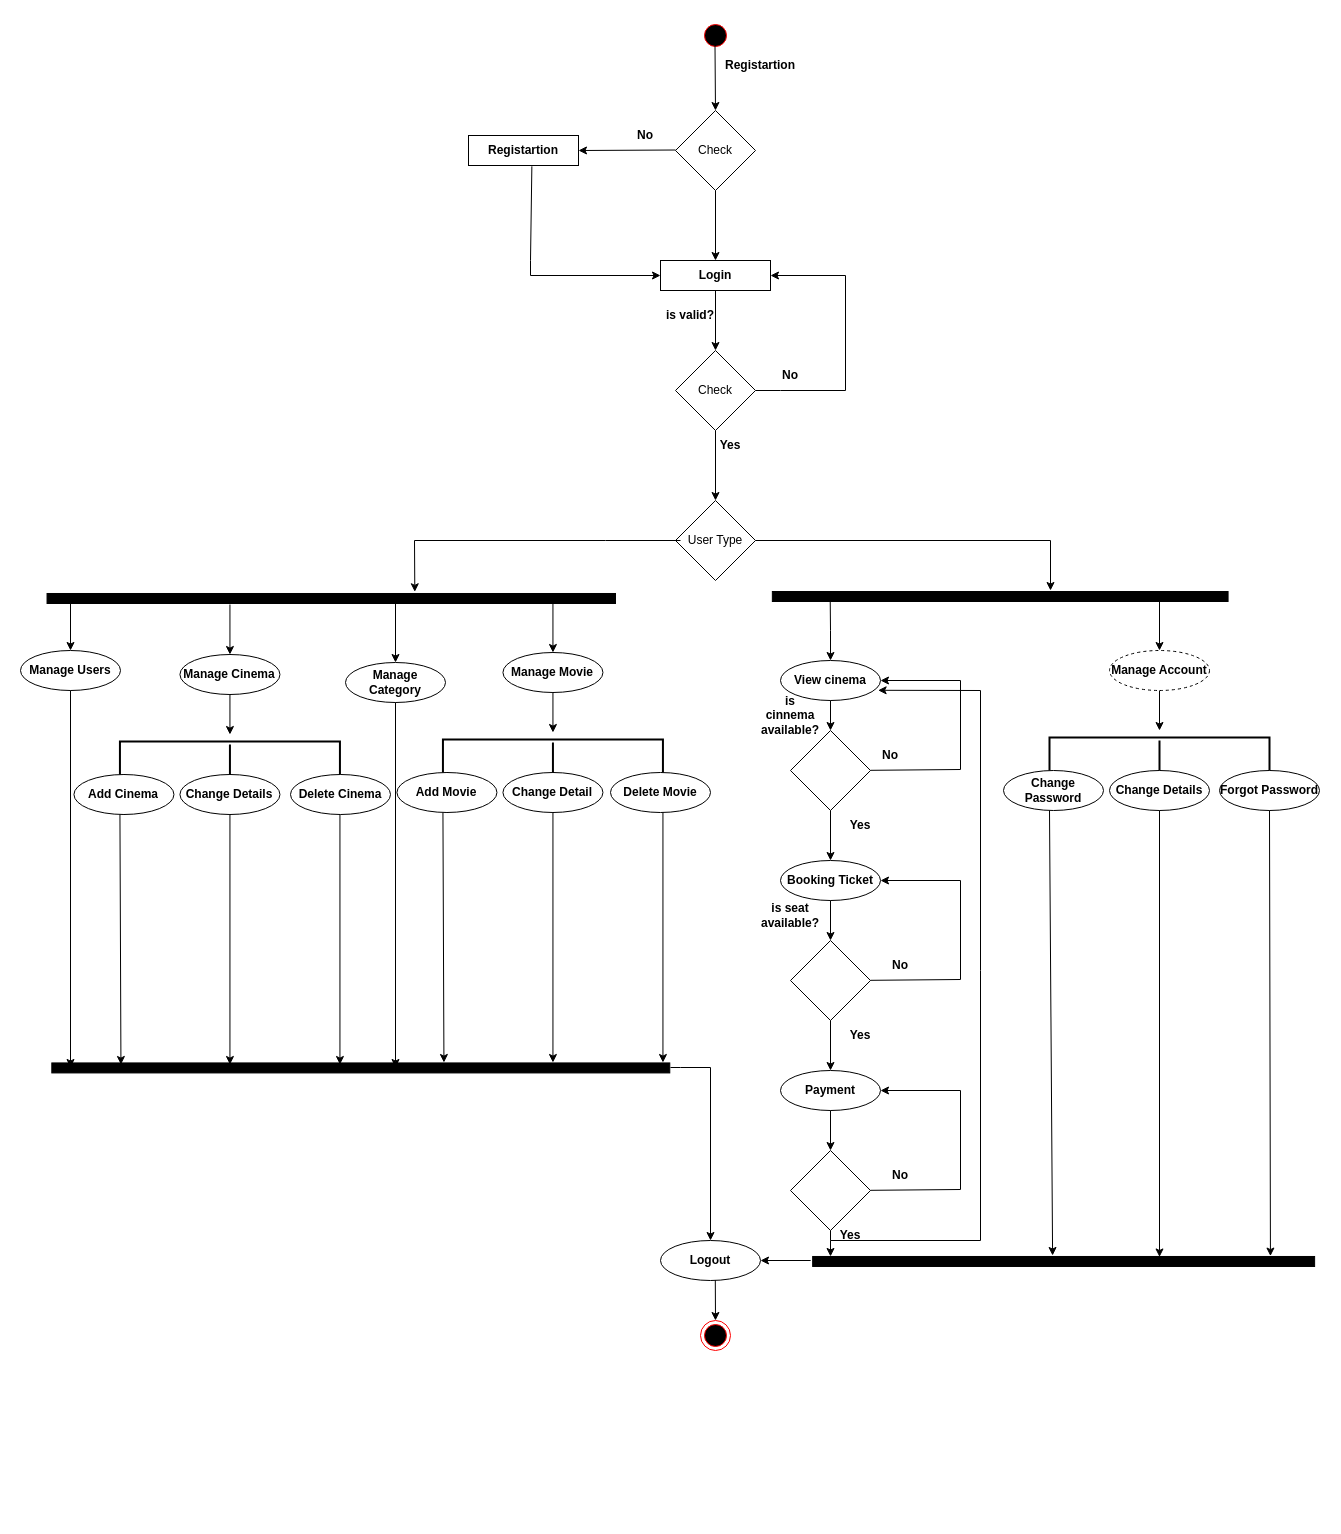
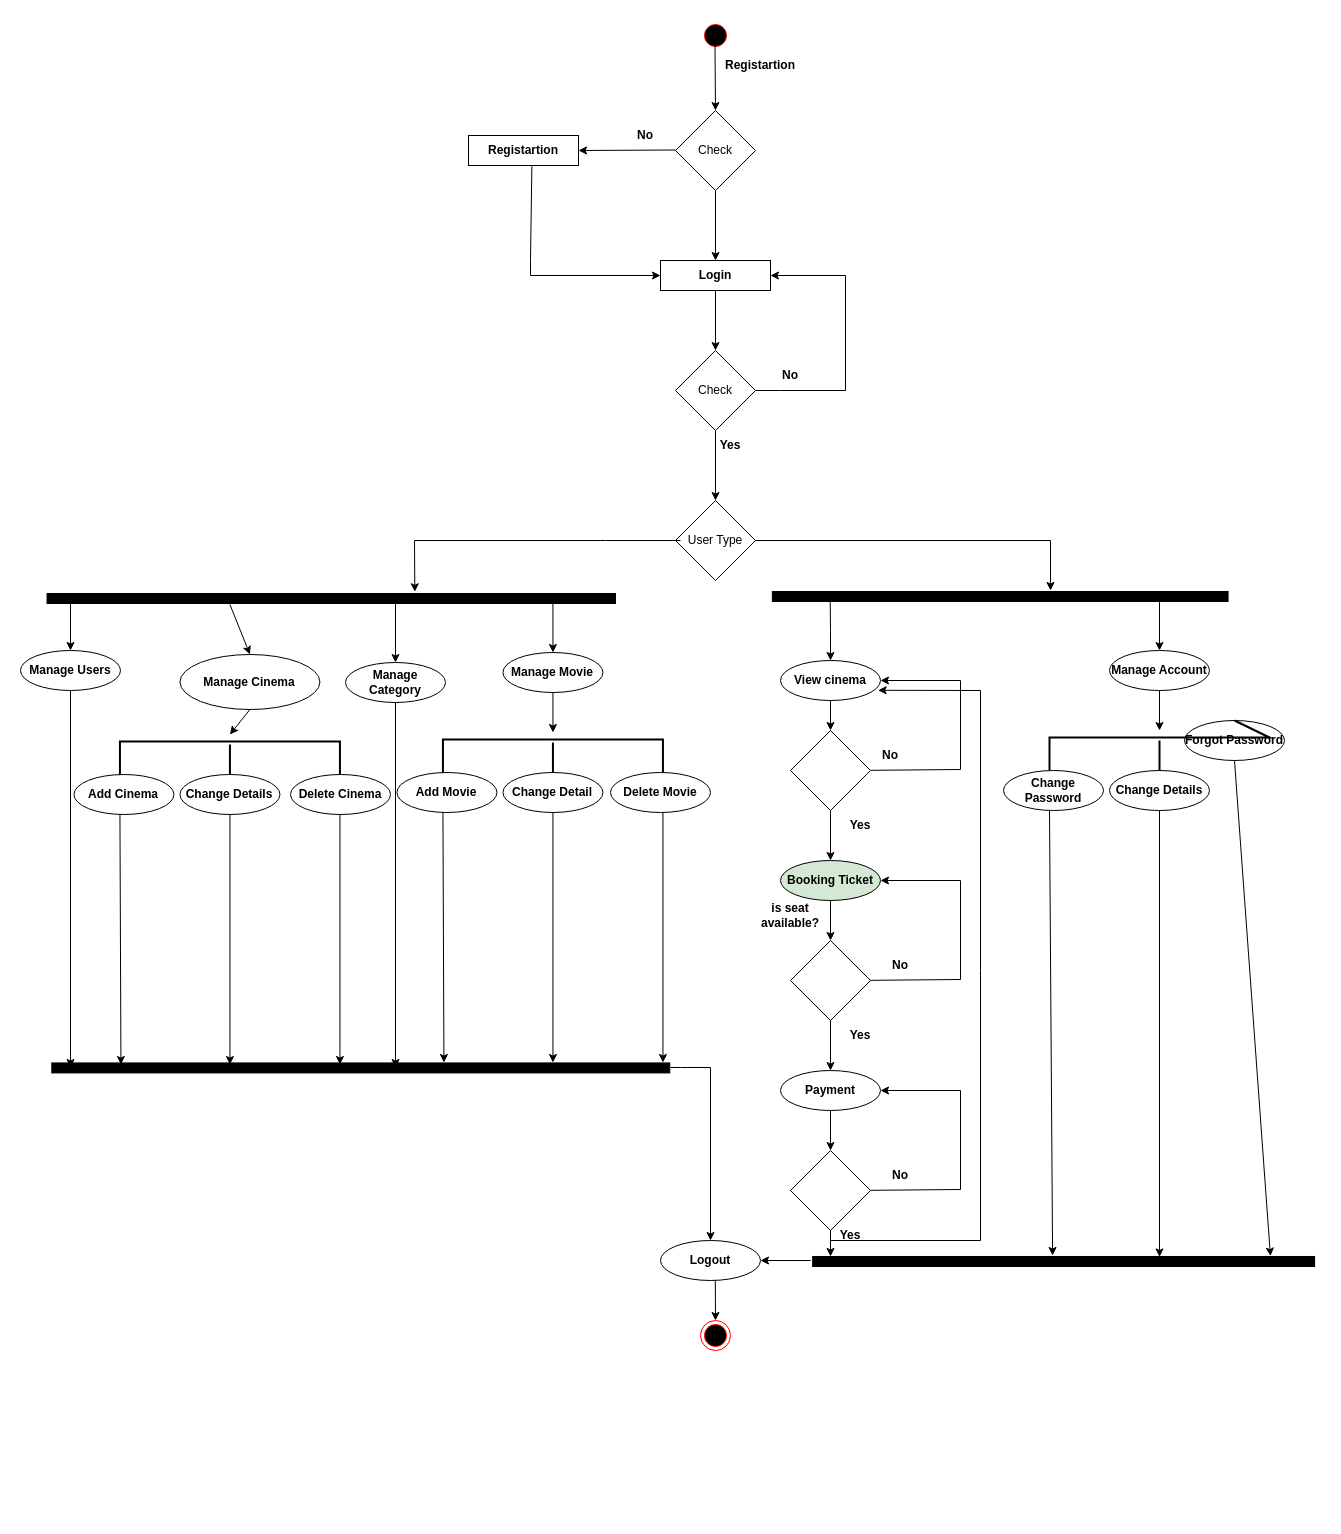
- <mxCell id="13" value="&lt;b&gt;is valid?&lt;/b&gt;" style="text;html=1;strokeColor=none;fillColor=none;align=center;verticalAlign=middle;whiteSpace=wrap;rounded=0;" parent="1" vertex="1"><mxGeometry x="660" y="300" width="60" height="30" as="geometry" /></mxCell>
- <mxCell id="23" value="&lt;b&gt;Manage Account&lt;/b&gt;" style="ellipse;whiteSpace=wrap;html=1;align=center;strokeColor=#000000;fillColor=#FFFFFF;dashed=1;" parent="1" vertex="1"><mxGeometry x="1109" y="650" width="100" height="40" as="geometry" /></mxCell>
+ <mxCell id="23" value="&lt;b&gt;Manage Account&lt;/b&gt;" style="ellipse;whiteSpace=wrap;html=1;align=center;strokeColor=#000000;fillColor=#FFFFFF;" parent="1" vertex="1"><mxGeometry x="1109" y="650" width="100" height="40" as="geometry" /></mxCell>
- <mxCell id="53" value="&lt;b&gt;Manage Cinema&lt;/b&gt;" style="ellipse;whiteSpace=wrap;html=1;align=center;strokeColor=#000000;fillColor=#FFFFFF;" parent="1" vertex="1"><mxGeometry x="179.44" y="654" width="100" height="40" as="geometry" /></mxCell>
+ <mxCell id="53" value="&lt;b&gt;Manage Cinema&lt;/b&gt;" style="ellipse;whiteSpace=wrap;html=1;align=center;strokeColor=#000000;fillColor=#FFFFFF;" parent="1" vertex="1"><mxGeometry x="179.44" y="654" width="140" height="55" as="geometry" /></mxCell>
- <mxCell id="73" value="&lt;b&gt;is cinnema available?&lt;/b&gt;" style="text;html=1;strokeColor=none;fillColor=none;align=center;verticalAlign=middle;whiteSpace=wrap;rounded=0;" vertex="1" parent="1"><mxGeometry x="760" y="700" width="60" height="30" as="geometry" /></mxCell>
- <mxCell id="27" value="&lt;b&gt;Forgot Password&lt;/b&gt;" style="ellipse;whiteSpace=wrap;html=1;align=center;strokeColor=#000000;fillColor=#FFFFFF;" parent="1" vertex="1"><mxGeometry x="1219" y="770" width="100" height="40" as="geometry" /></mxCell>
+ <mxCell id="27" value="&lt;b&gt;Forgot Password&lt;/b&gt;" style="ellipse;whiteSpace=wrap;html=1;align=center;strokeColor=#000000;fillColor=#FFFFFF;" parent="1" vertex="1"><mxGeometry x="1184" y="720" width="100" height="40" as="geometry" /></mxCell>
- <mxCell id="75" value="&lt;b&gt;Booking Ticket&lt;/b&gt;" style="ellipse;whiteSpace=wrap;html=1;align=center;strokeColor=#000000;fillColor=#FFFFFF;" vertex="1" parent="1"><mxGeometry x="780" y="860" width="100" height="40" as="geometry" /></mxCell>
+ <mxCell id="75" value="&lt;b&gt;Booking Ticket&lt;/b&gt;" style="ellipse;whiteSpace=wrap;html=1;align=center;strokeColor=#000000;fillColor=#d5e8d4;" vertex="1" parent="1"><mxGeometry x="780" y="860" width="100" height="40" as="geometry" /></mxCell>
